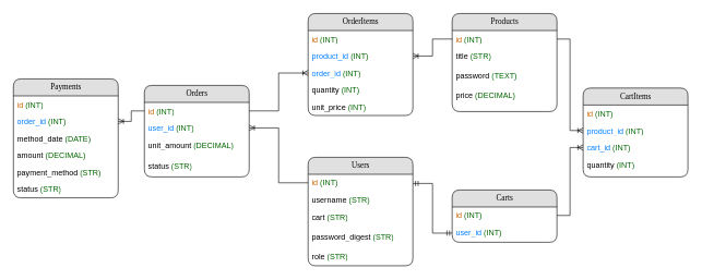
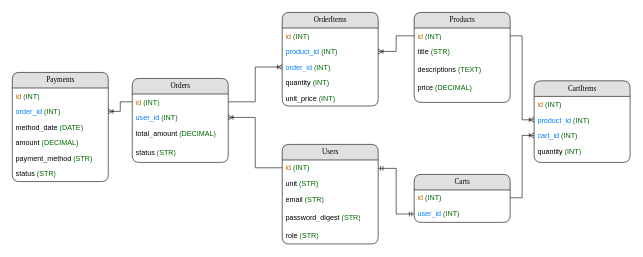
- <mxCell id="18" value="password &lt;font color=&quot;#006600&quot;&gt;(TEXT)&lt;/font&gt;" style="text;html=1;strokeColor=none;fillColor=none;spacingLeft=4;spacingRight=4;whiteSpace=wrap;overflow=hidden;rotatable=0;points=[[0,0.5],[1,0.5]];portConstraint=eastwest;" vertex="1" parent="15"><mxGeometry y="82" width="160" height="30" as="geometry" /></mxCell>
+ <mxCell id="18" value="descriptions &lt;font color=&quot;#006600&quot;&gt;(TEXT)&lt;/font&gt;" style="text;html=1;strokeColor=none;fillColor=none;spacingLeft=4;spacingRight=4;whiteSpace=wrap;overflow=hidden;rotatable=0;points=[[0,0.5],[1,0.5]];portConstraint=eastwest;" vertex="1" parent="15"><mxGeometry y="82" width="160" height="30" as="geometry" /></mxCell>
- <mxCell id="23" value="unit_amount &lt;font color=&quot;#006600&quot;&gt;(DECIMAL)&lt;/font&gt;" style="text;html=1;strokeColor=none;fillColor=none;spacingLeft=4;spacingRight=4;whiteSpace=wrap;overflow=hidden;rotatable=0;points=[[0,0.5],[1,0.5]];portConstraint=eastwest;" vertex="1" parent="20"><mxGeometry y="78" width="160" height="32" as="geometry" /></mxCell>
+ <mxCell id="23" value="total_amount &lt;font color=&quot;#006600&quot;&gt;(DECIMAL)&lt;/font&gt;" style="text;html=1;strokeColor=none;fillColor=none;spacingLeft=4;spacingRight=4;whiteSpace=wrap;overflow=hidden;rotatable=0;points=[[0,0.5],[1,0.5]];portConstraint=eastwest;" vertex="1" parent="20"><mxGeometry y="78" width="160" height="32" as="geometry" /></mxCell>
- <mxCell id="4" value="username &lt;font color=&quot;#006600&quot;&gt;(STR)&lt;/font&gt;" style="text;html=1;strokeColor=none;fillColor=none;spacingLeft=4;spacingRight=4;whiteSpace=wrap;overflow=hidden;rotatable=0;points=[[0,0.5],[1,0.5]];portConstraint=eastwest;" parent="2" vertex="1"><mxGeometry y="52" width="160" height="26" as="geometry" /></mxCell>
+ <mxCell id="4" value="unit &lt;font color=&quot;#006600&quot;&gt;(STR)&lt;/font&gt;" style="text;html=1;strokeColor=none;fillColor=none;spacingLeft=4;spacingRight=4;whiteSpace=wrap;overflow=hidden;rotatable=0;points=[[0,0.5],[1,0.5]];portConstraint=eastwest;" parent="2" vertex="1"><mxGeometry y="52" width="160" height="26" as="geometry" /></mxCell>
- <mxCell id="5" value="cart &lt;font color=&quot;#006600&quot;&gt;(STR)&lt;/font&gt;" style="text;html=1;strokeColor=none;fillColor=none;spacingLeft=4;spacingRight=4;whiteSpace=wrap;overflow=hidden;rotatable=0;points=[[0,0.5],[1,0.5]];portConstraint=eastwest;" parent="2" vertex="1"><mxGeometry y="78" width="160" height="30" as="geometry" /></mxCell>
+ <mxCell id="5" value="email &lt;font color=&quot;#006600&quot;&gt;(STR)&lt;/font&gt;" style="text;html=1;strokeColor=none;fillColor=none;spacingLeft=4;spacingRight=4;whiteSpace=wrap;overflow=hidden;rotatable=0;points=[[0,0.5],[1,0.5]];portConstraint=eastwest;" parent="2" vertex="1"><mxGeometry y="78" width="160" height="30" as="geometry" /></mxCell>
